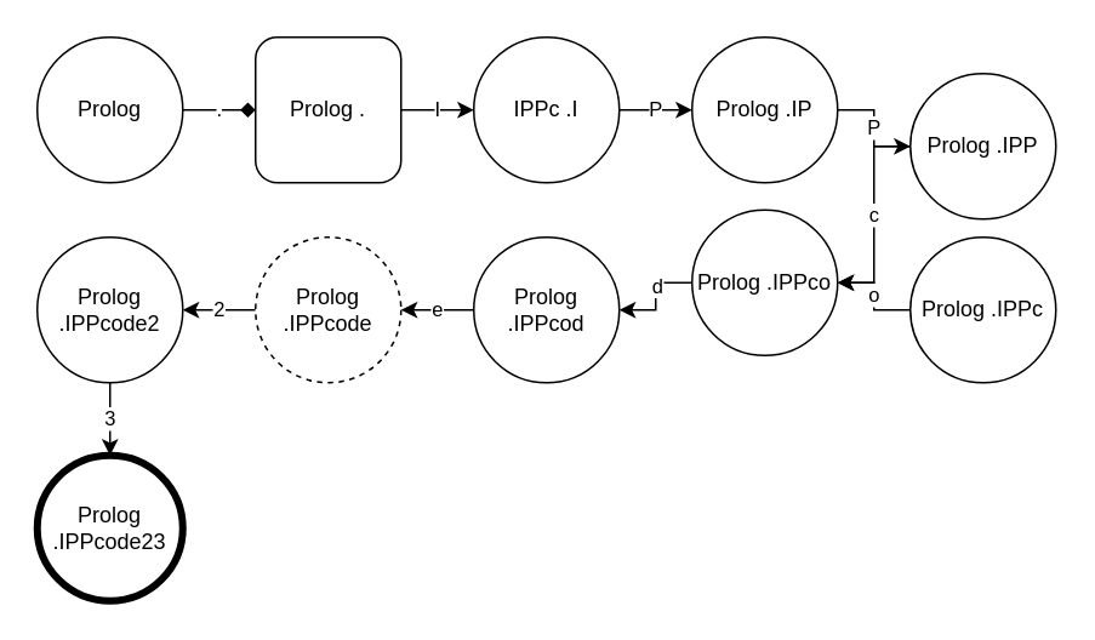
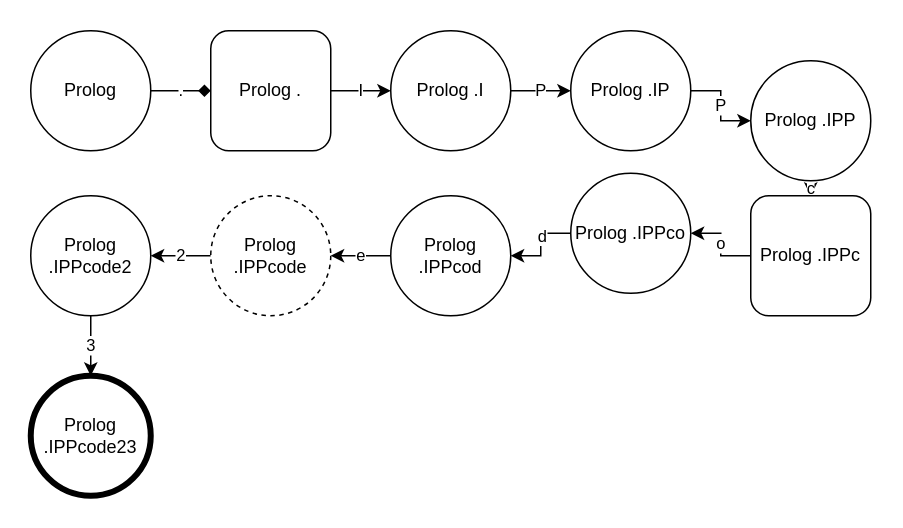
- <mxCell id="7" value="IPPc .I" style="ellipse;whiteSpace=wrap;html=1;aspect=fixed;" parent="1" vertex="1"><mxGeometry x="260" y="20" width="80" height="80" as="geometry" /></mxCell>
+ <mxCell id="7" value="Prolog .I" style="ellipse;whiteSpace=wrap;html=1;aspect=fixed;" parent="1" vertex="1"><mxGeometry x="260" y="20" width="80" height="80" as="geometry" /></mxCell>
- <mxCell id="10" value="c" style="edgeStyle=orthogonalEdgeStyle;rounded=0;orthogonalLoop=1;jettySize=auto;html=1;" edge="1" parent="1" source="11" target="17"><mxGeometry relative="1" as="geometry" /></mxCell>
+ <mxCell id="10" value="c" style="edgeStyle=orthogonalEdgeStyle;rounded=0;orthogonalLoop=1;jettySize=auto;html=1;" edge="1" parent="1" source="11" target="14"><mxGeometry relative="1" as="geometry" /></mxCell>
- <mxCell id="14" value="Prolog .IPPc" style="ellipse;whiteSpace=wrap;html=1;aspect=fixed;" vertex="1" parent="1"><mxGeometry x="500" y="130" width="80" height="80" as="geometry" /></mxCell>
+ <mxCell id="14" value="Prolog .IPPc" style="whiteSpace=wrap;html=1;aspect=fixed;rounded=1;" vertex="1" parent="1"><mxGeometry x="500" y="130" width="80" height="80" as="geometry" /></mxCell>
